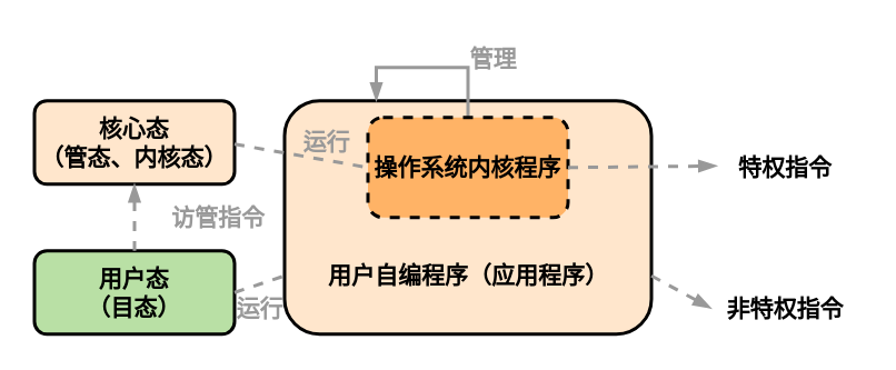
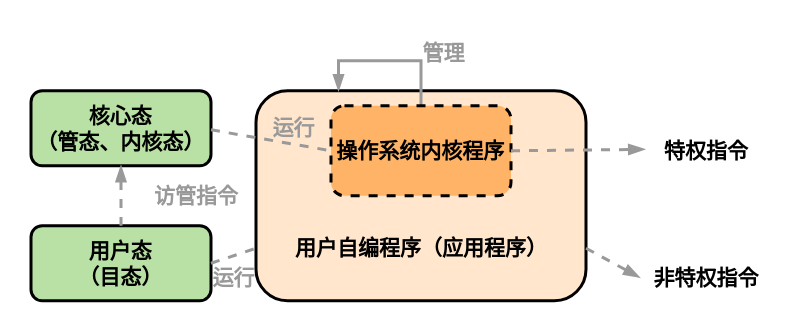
- <mxCell id="12" value="核心态&lt;br&gt;（管态、内核态）" style="rounded=1;whiteSpace=wrap;html=1;strokeWidth=2;fontStyle=1;fontSize=14;fillColor=#ffe6cc;" vertex="1" parent="1"><mxGeometry x="20" y="60" width="120" height="50" as="geometry" /></mxCell>
+ <mxCell id="12" value="核心态&lt;br&gt;（管态、内核态）" style="rounded=1;whiteSpace=wrap;html=1;strokeWidth=2;fontStyle=1;fontSize=14;fillColor=#B9E0A5;" vertex="1" parent="1"><mxGeometry x="20" y="60" width="120" height="50" as="geometry" /></mxCell>
